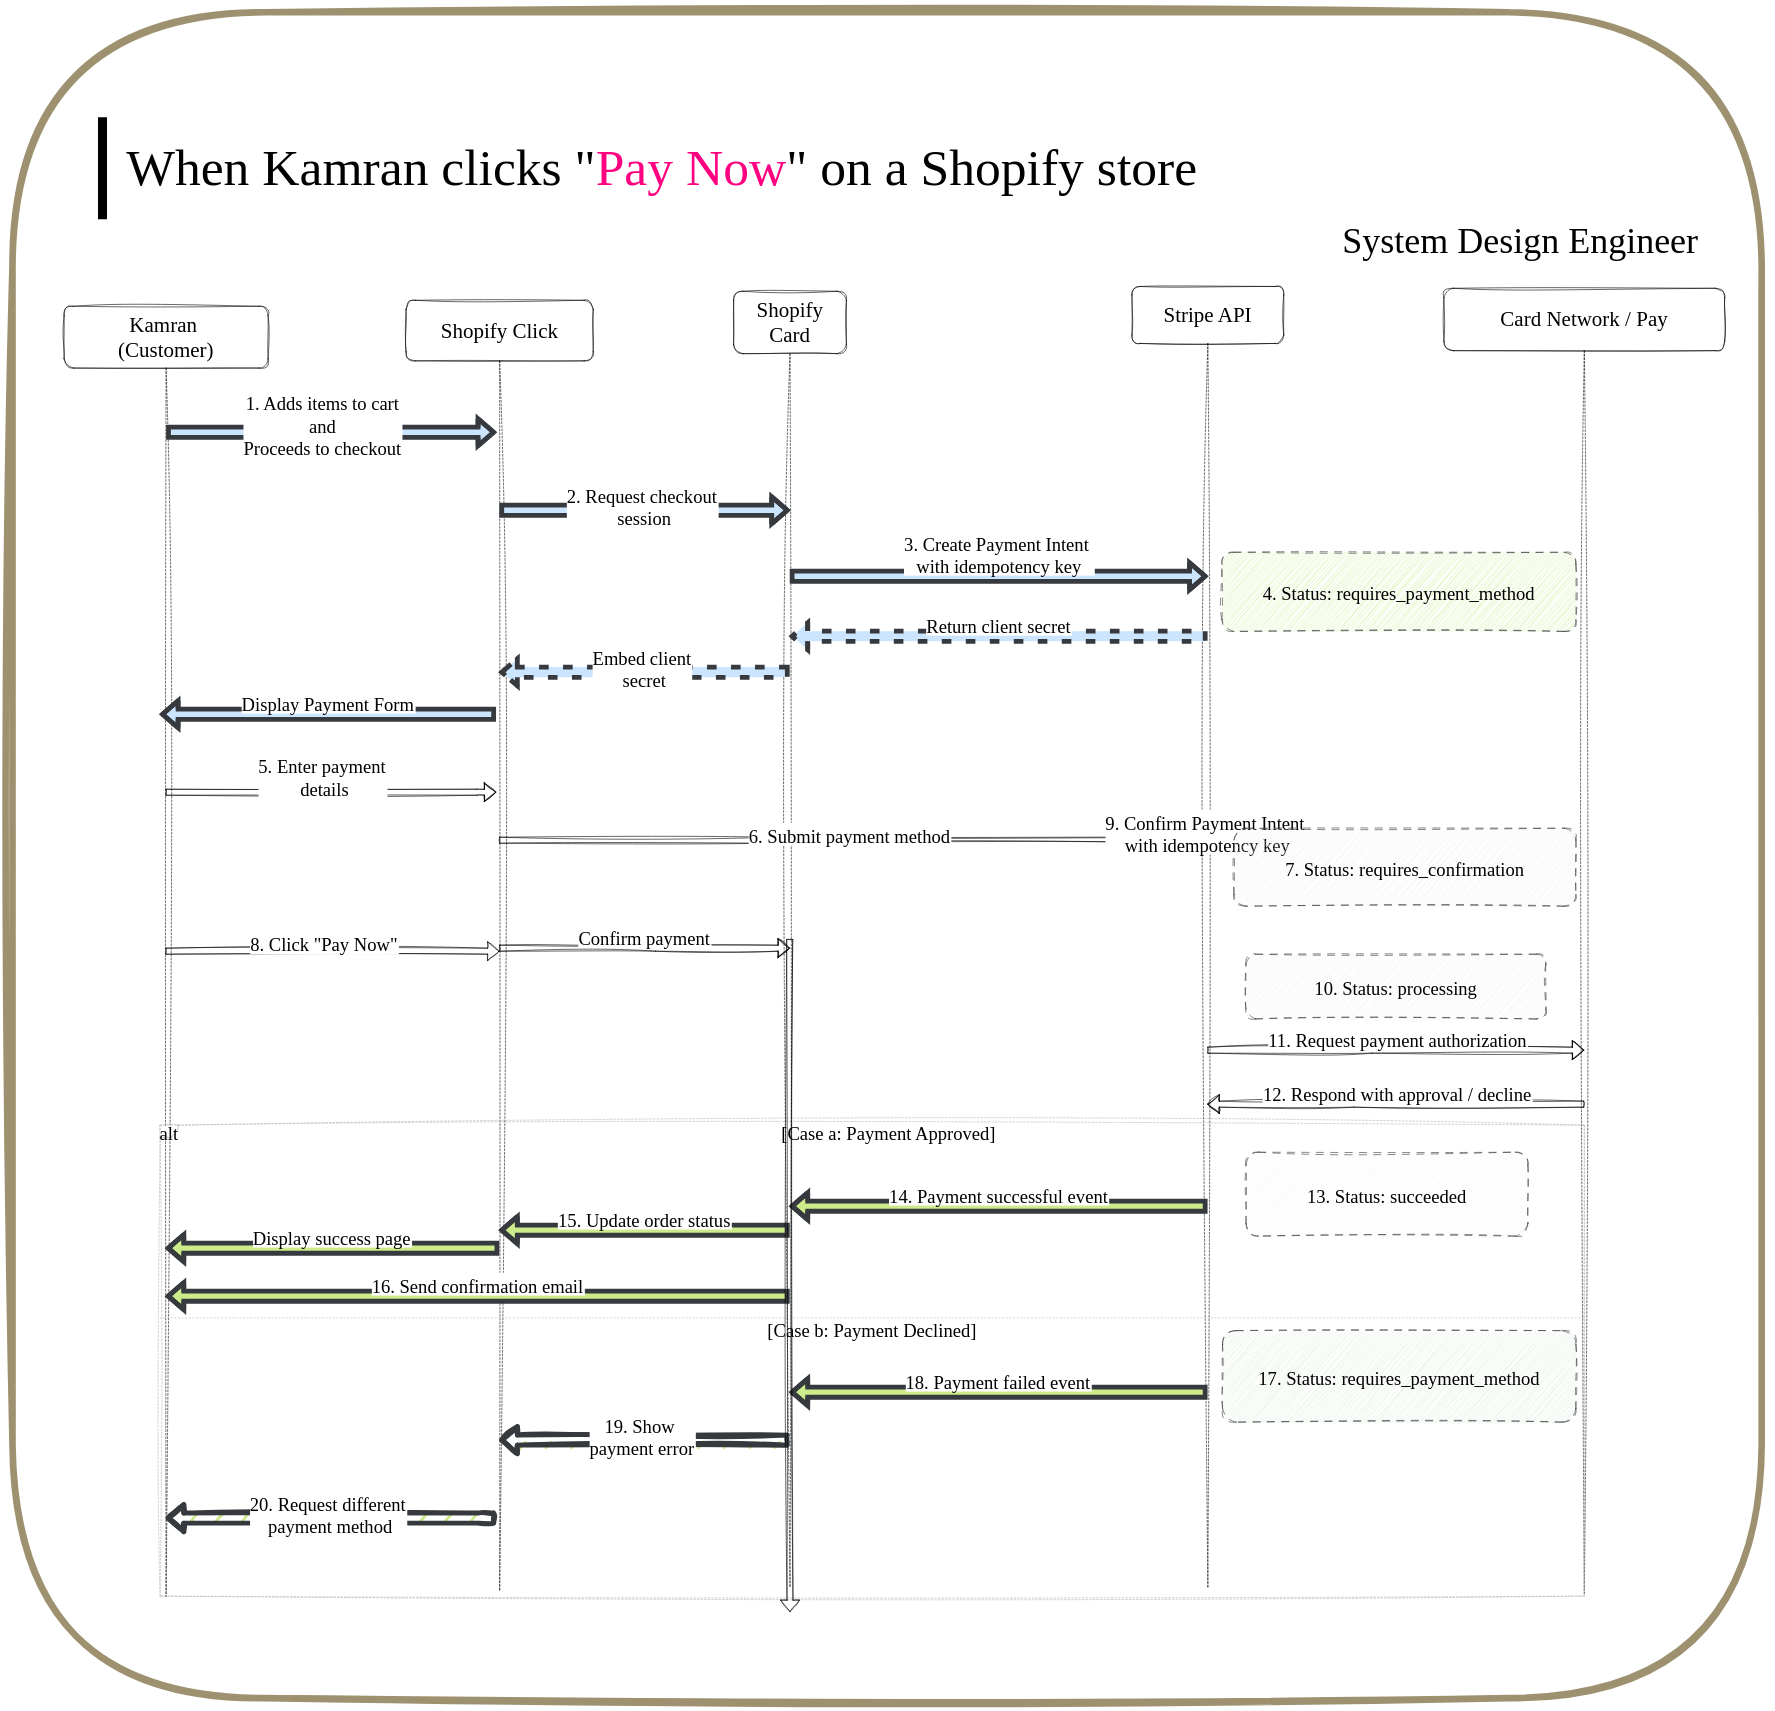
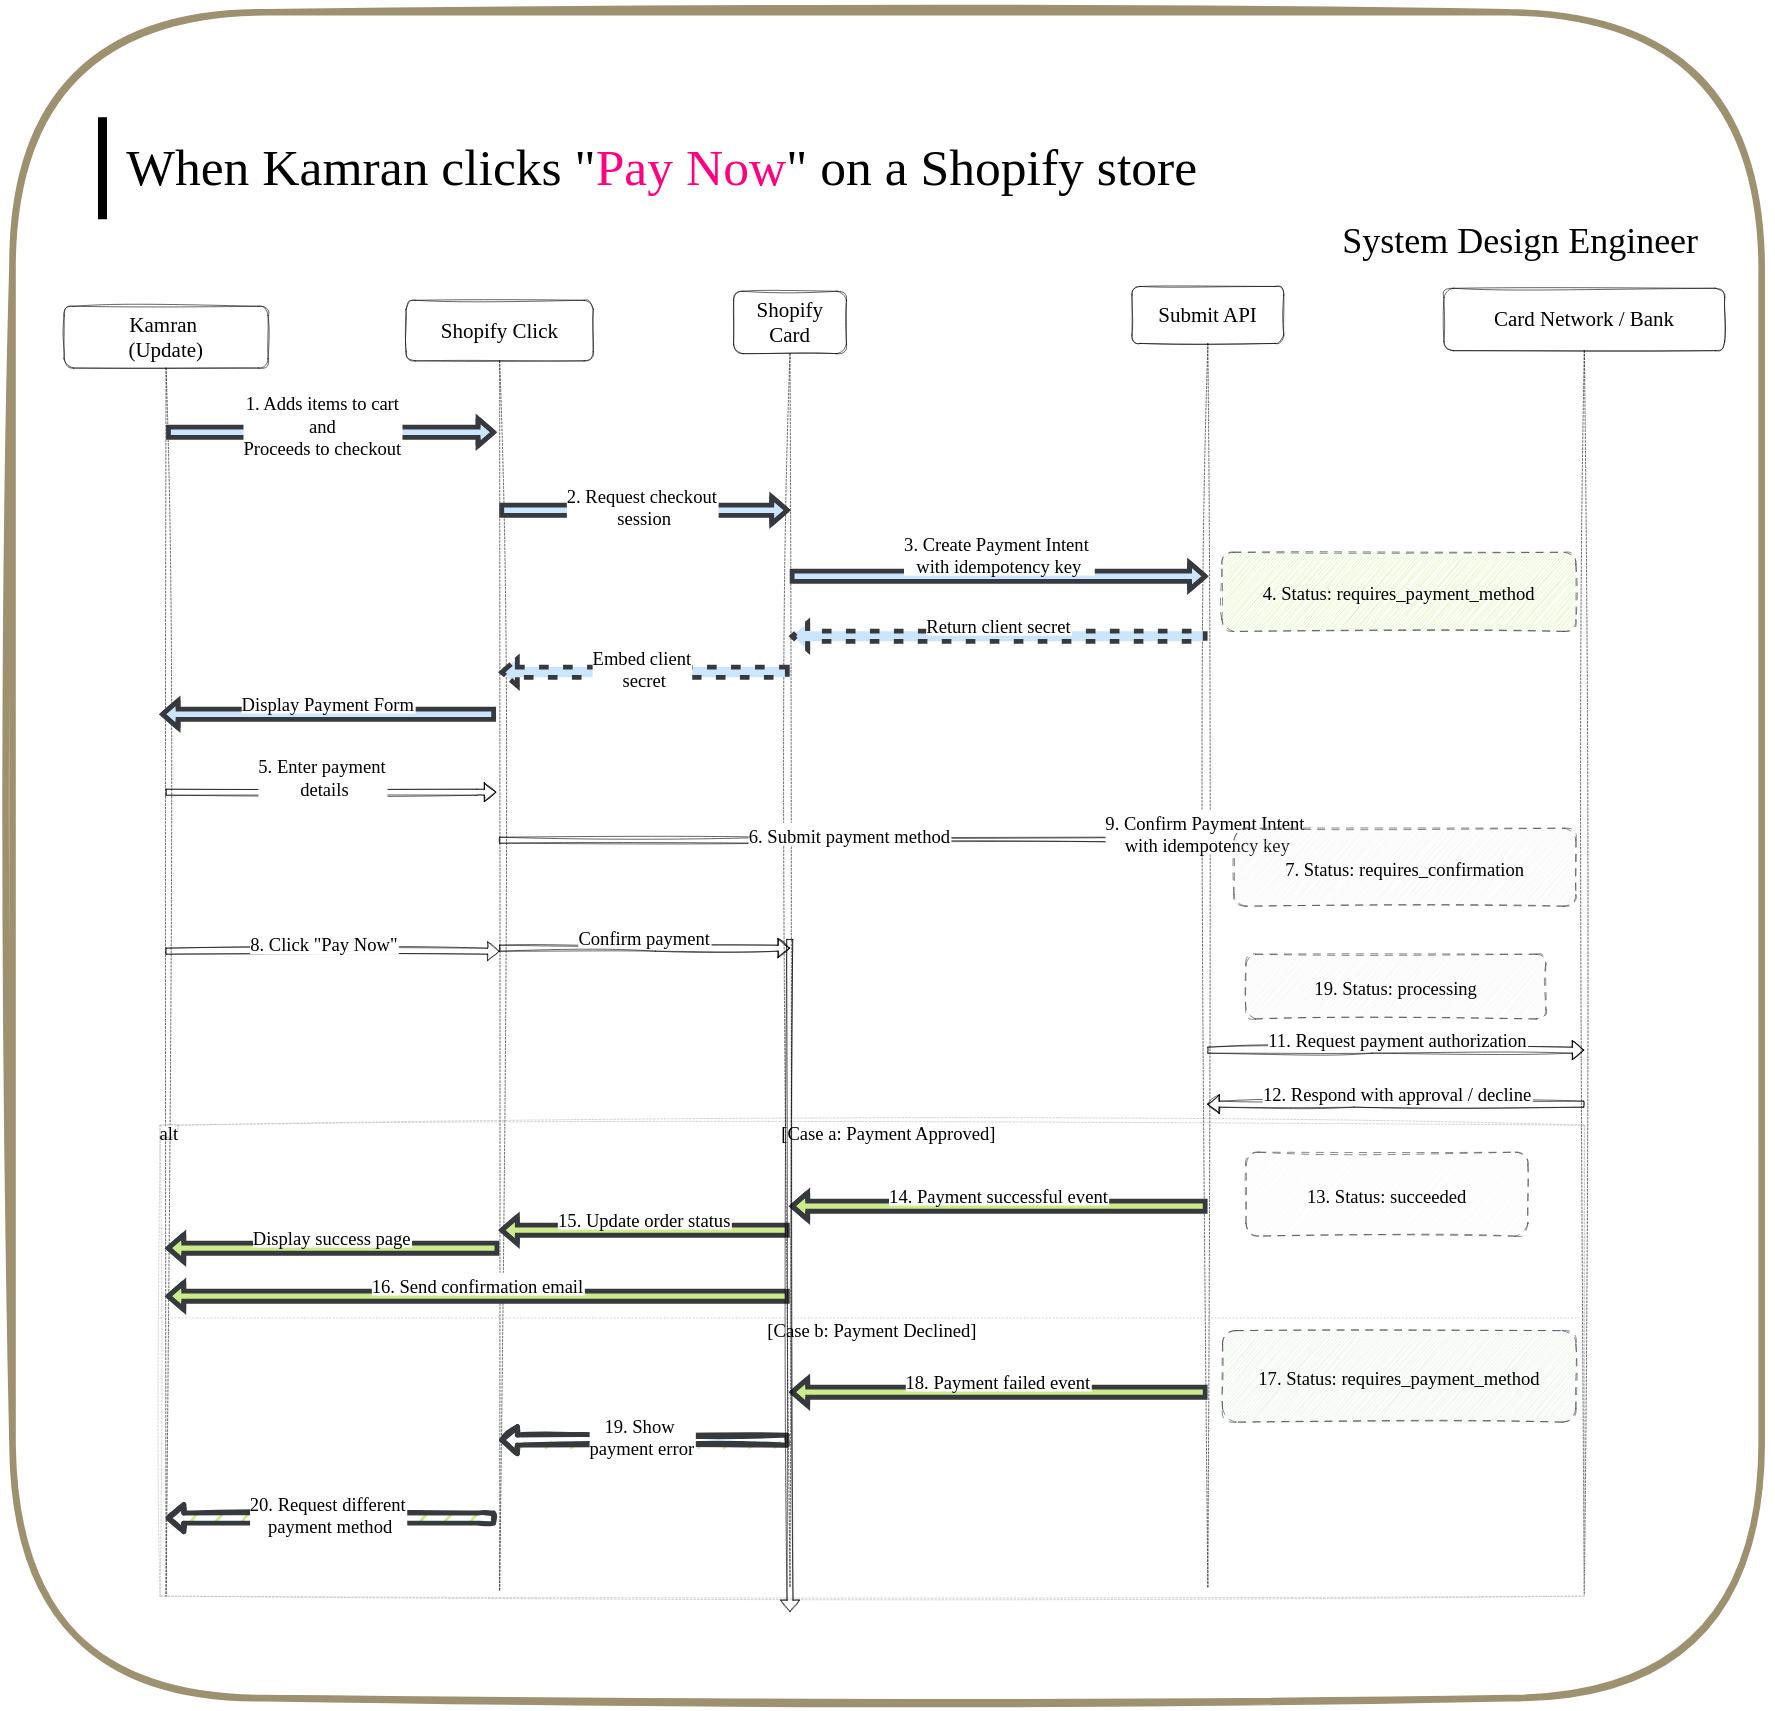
- <mxCell id="5" value="Stripe API" style="shape=umlLifeline;perimeter=lifelinePerimeter;whiteSpace=wrap;container=1;dropTarget=0;collapsible=0;recursiveResize=0;outlineConnect=0;portConstraint=eastwest;newEdgeStyle={&quot;edgeStyle&quot;:&quot;elbowEdgeStyle&quot;,&quot;elbow&quot;:&quot;vertical&quot;,&quot;curved&quot;:0,&quot;rounded&quot;:0};size=95;fontFamily=Gloria Hallelujah;fontSource=https%3A%2F%2Ffonts.googleapis.com%2Fcss%3Ffamily%3DGloria%2BHallelujah;sketch=1;curveFitting=1;jiggle=2;fontSize=35;rounded=1;strokeColor=default;align=center;verticalAlign=middle;fontColor=light-dark(#000000,#9999FF);fillColor=light-dark(#FFFFFF,#000000);labelBackgroundColor=none;" vertex="1" parent="1"><mxGeometry x="1886" y="477" width="253" height="2168" as="geometry" /></mxCell>
+ <mxCell id="5" value="Submit API" style="shape=umlLifeline;perimeter=lifelinePerimeter;whiteSpace=wrap;container=1;dropTarget=0;collapsible=0;recursiveResize=0;outlineConnect=0;portConstraint=eastwest;newEdgeStyle={&quot;edgeStyle&quot;:&quot;elbowEdgeStyle&quot;,&quot;elbow&quot;:&quot;vertical&quot;,&quot;curved&quot;:0,&quot;rounded&quot;:0};size=95;fontFamily=Gloria Hallelujah;fontSource=https%3A%2F%2Ffonts.googleapis.com%2Fcss%3Ffamily%3DGloria%2BHallelujah;sketch=1;curveFitting=1;jiggle=2;fontSize=35;rounded=1;strokeColor=default;align=center;verticalAlign=middle;fontColor=light-dark(#000000,#9999FF);fillColor=light-dark(#FFFFFF,#000000);labelBackgroundColor=none;" vertex="1" parent="1"><mxGeometry x="1886" y="477" width="253" height="2168" as="geometry" /></mxCell>
- <mxCell id="6" value="Card Network / Pay" style="shape=umlLifeline;perimeter=lifelinePerimeter;whiteSpace=wrap;container=1;dropTarget=0;collapsible=0;recursiveResize=0;outlineConnect=0;portConstraint=eastwest;newEdgeStyle={&quot;edgeStyle&quot;:&quot;elbowEdgeStyle&quot;,&quot;elbow&quot;:&quot;vertical&quot;,&quot;curved&quot;:0,&quot;rounded&quot;:0};size=104;fontFamily=Gloria Hallelujah;fontSource=https%3A%2F%2Ffonts.googleapis.com%2Fcss%3Ffamily%3DGloria%2BHallelujah;fontSize=35;sketch=1;curveFitting=1;jiggle=2;rounded=1;gradientColor=none;glass=0;movable=1;resizable=1;rotatable=1;deletable=1;editable=1;locked=0;connectable=1;strokeColor=default;align=center;verticalAlign=middle;fontColor=light-dark(#000000,#9999FF);fillColor=light-dark(#FFFFFF,#000000);labelBackgroundColor=none;" vertex="1" parent="1"><mxGeometry x="2406" y="480" width="468" height="2175" as="geometry" /></mxCell>
+ <mxCell id="6" value="Card Network / Bank" style="shape=umlLifeline;perimeter=lifelinePerimeter;whiteSpace=wrap;container=1;dropTarget=0;collapsible=0;recursiveResize=0;outlineConnect=0;portConstraint=eastwest;newEdgeStyle={&quot;edgeStyle&quot;:&quot;elbowEdgeStyle&quot;,&quot;elbow&quot;:&quot;vertical&quot;,&quot;curved&quot;:0,&quot;rounded&quot;:0};size=104;fontFamily=Gloria Hallelujah;fontSource=https%3A%2F%2Ffonts.googleapis.com%2Fcss%3Ffamily%3DGloria%2BHallelujah;fontSize=35;sketch=1;curveFitting=1;jiggle=2;rounded=1;gradientColor=none;glass=0;movable=1;resizable=1;rotatable=1;deletable=1;editable=1;locked=0;connectable=1;strokeColor=default;align=center;verticalAlign=middle;fontColor=light-dark(#000000,#9999FF);fillColor=light-dark(#FFFFFF,#000000);labelBackgroundColor=none;" vertex="1" parent="1"><mxGeometry x="2406" y="480" width="468" height="2175" as="geometry" /></mxCell>
- <mxCell id="2" value="Kamran &#10;(Customer)" style="shape=umlLifeline;perimeter=lifelinePerimeter;whiteSpace=wrap;container=1;dropTarget=0;collapsible=0;recursiveResize=0;outlineConnect=0;portConstraint=eastwest;newEdgeStyle={&quot;edgeStyle&quot;:&quot;elbowEdgeStyle&quot;,&quot;elbow&quot;:&quot;vertical&quot;,&quot;curved&quot;:0,&quot;rounded&quot;:0};size=103;fontFamily=Gloria Hallelujah;fontSource=https%3A%2F%2Ffonts.googleapis.com%2Fcss%3Ffamily%3DGloria%2BHallelujah;sketch=1;curveFitting=1;jiggle=2;fontSize=35;rounded=1;fontColor=light-dark(#000000,#9999FF);labelBackgroundColor=none;fillColor=light-dark(#FFFFFF,#000000);strokeColor=default;align=center;verticalAlign=middle;" vertex="1" parent="1"><mxGeometry x="106" y="510" width="340" height="2150" as="geometry" /></mxCell>
+ <mxCell id="2" value="Kamran &#10;(Update)" style="shape=umlLifeline;perimeter=lifelinePerimeter;whiteSpace=wrap;container=1;dropTarget=0;collapsible=0;recursiveResize=0;outlineConnect=0;portConstraint=eastwest;newEdgeStyle={&quot;edgeStyle&quot;:&quot;elbowEdgeStyle&quot;,&quot;elbow&quot;:&quot;vertical&quot;,&quot;curved&quot;:0,&quot;rounded&quot;:0};size=103;fontFamily=Gloria Hallelujah;fontSource=https%3A%2F%2Ffonts.googleapis.com%2Fcss%3Ffamily%3DGloria%2BHallelujah;sketch=1;curveFitting=1;jiggle=2;fontSize=35;rounded=1;fontColor=light-dark(#000000,#9999FF);labelBackgroundColor=none;fillColor=light-dark(#FFFFFF,#000000);strokeColor=default;align=center;verticalAlign=middle;" vertex="1" parent="1"><mxGeometry x="106" y="510" width="340" height="2150" as="geometry" /></mxCell>
- <mxCell id="30" value="10. Status: processing" style="fillColor=#eeeeee;strokeColor=#36393d;fontFamily=Gloria Hallelujah;fontSource=https%3A%2F%2Ffonts.googleapis.com%2Fcss%3Ffamily%3DGloria%2BHallelujah;sketch=1;curveFitting=1;jiggle=2;fontSize=31;rounded=1;dashed=1;dashPattern=12 12;glass=0;align=center;verticalAlign=middle;fontColor=default;gradientColor=none;" vertex="1" parent="1"><mxGeometry x="2076" y="1590" width="500" height="108" as="geometry" /></mxCell>
+ <mxCell id="30" value="19. Status: processing" style="fillColor=#eeeeee;strokeColor=#36393d;fontFamily=Gloria Hallelujah;fontSource=https%3A%2F%2Ffonts.googleapis.com%2Fcss%3Ffamily%3DGloria%2BHallelujah;sketch=1;curveFitting=1;jiggle=2;fontSize=31;rounded=1;dashed=1;dashPattern=12 12;glass=0;align=center;verticalAlign=middle;fontColor=default;gradientColor=none;" vertex="1" parent="1"><mxGeometry x="2076" y="1590" width="500" height="108" as="geometry" /></mxCell>
